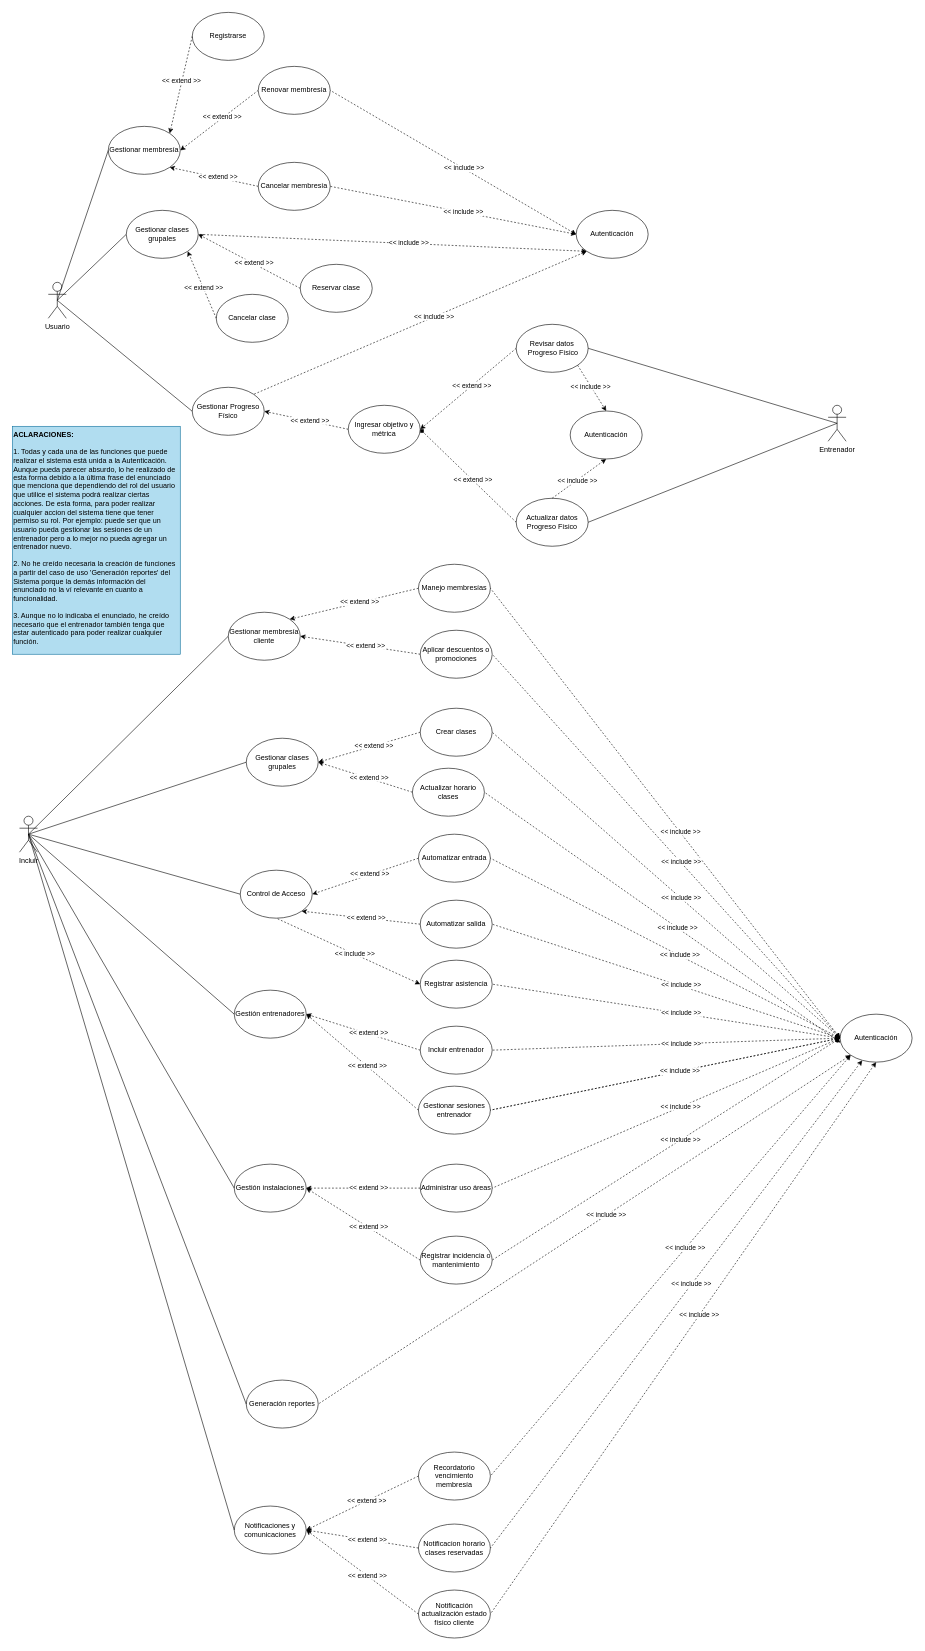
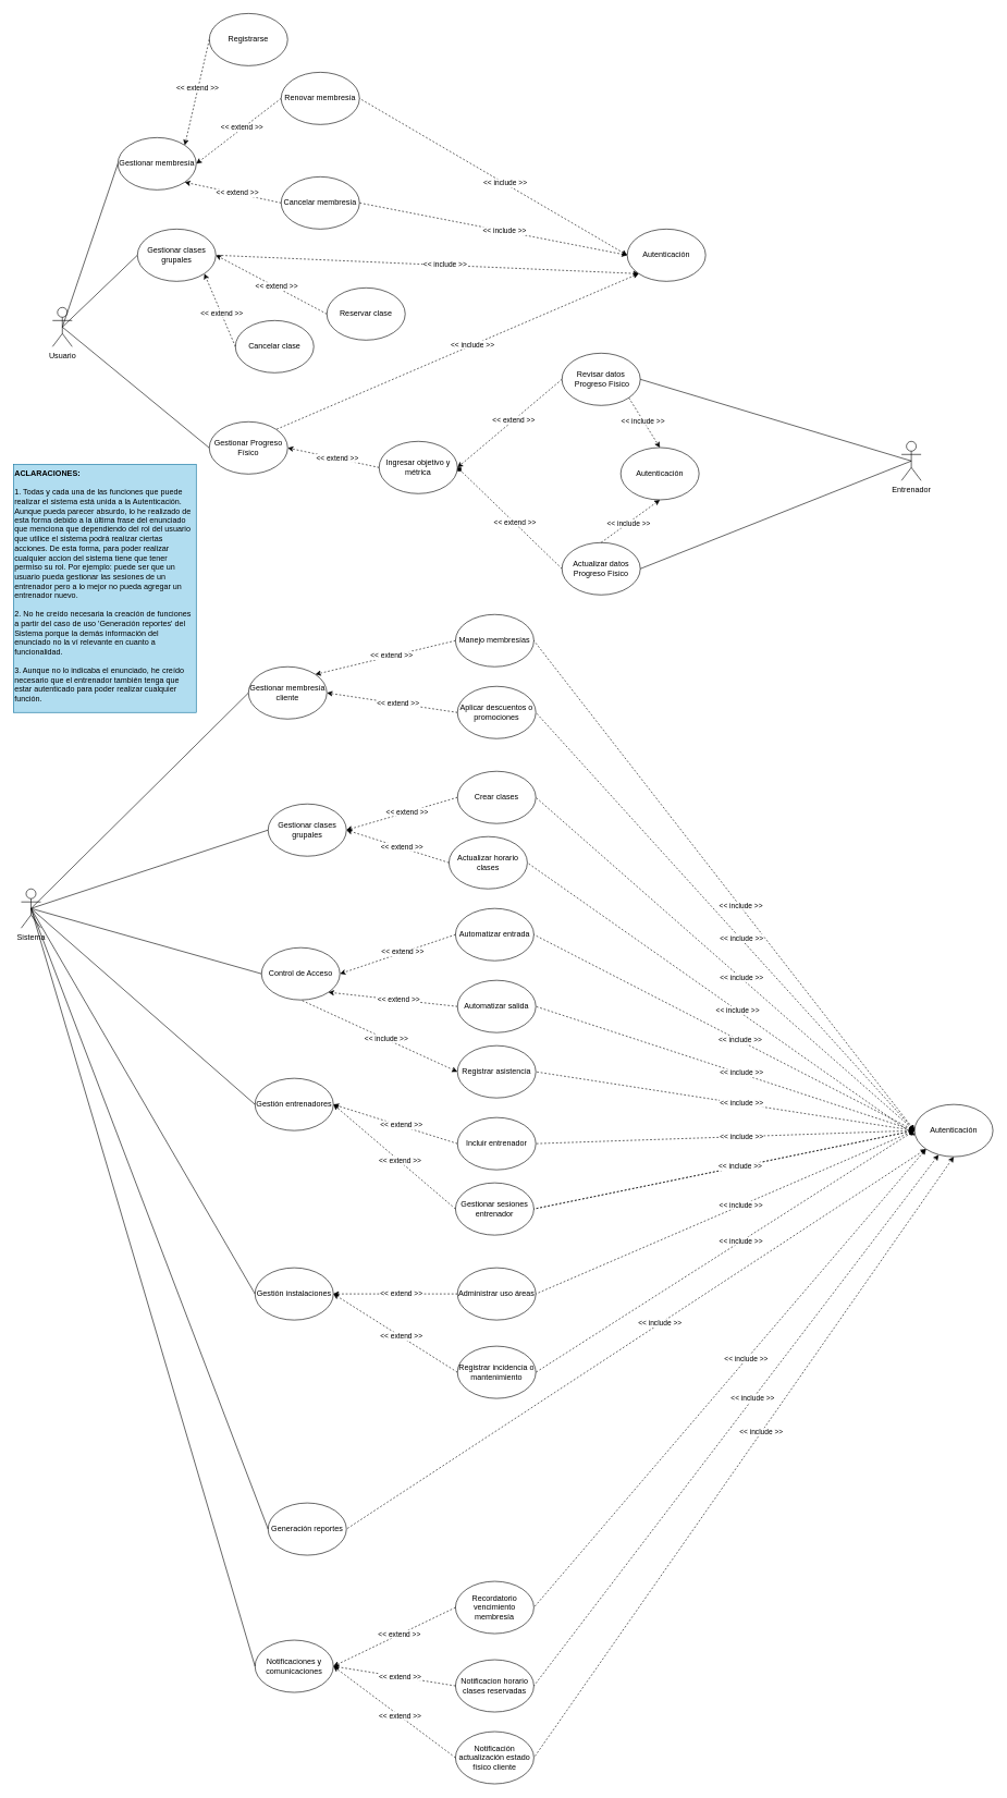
- <mxCell id="6" value="Incluir" style="shape=umlActor;verticalLabelPosition=bottom;verticalAlign=top;html=1;outlineConnect=0;" vertex="1" parent="1"><mxGeometry x="32" y="1360" width="30" height="60" as="geometry" /></mxCell>
+ <mxCell id="6" value="Sistema" style="shape=umlActor;verticalLabelPosition=bottom;verticalAlign=top;html=1;outlineConnect=0;" vertex="1" parent="1"><mxGeometry x="32" y="1360" width="30" height="60" as="geometry" /></mxCell>
